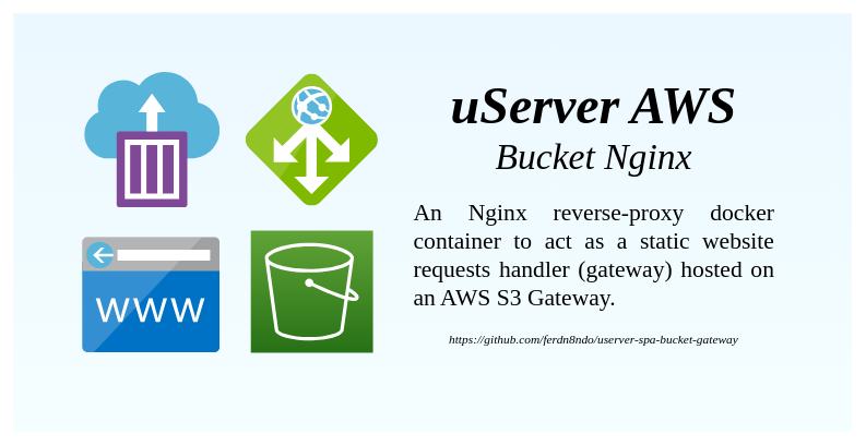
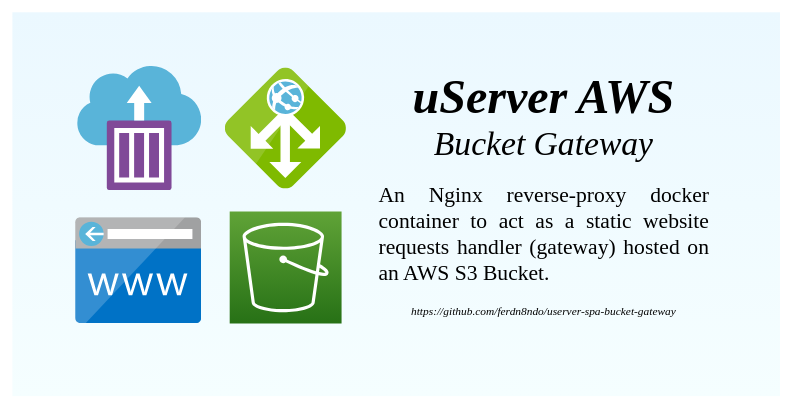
- <mxCell id="10" value="Bucket Nginx" style="text;html=1;strokeColor=none;fillColor=none;align=center;verticalAlign=middle;whiteSpace=wrap;rounded=0;fontFamily=Work Sans;fontSource=https%3A%2F%2Ffonts.googleapis.com%2Fcss%3Ffamily%3DWork%2BSans;fontStyle=2;fontSize=56;" vertex="1" parent="1"><mxGeometry x="671.25" y="200" width="470" height="80" as="geometry" /></mxCell>
+ <mxCell id="10" value="Bucket Gateway" style="text;html=1;strokeColor=none;fillColor=none;align=center;verticalAlign=middle;whiteSpace=wrap;rounded=0;fontFamily=Work Sans;fontSource=https%3A%2F%2Ffonts.googleapis.com%2Fcss%3Ffamily%3DWork%2BSans;fontStyle=2;fontSize=56;" vertex="1" parent="1"><mxGeometry x="671.25" y="200" width="470" height="80" as="geometry" /></mxCell>
- <mxCell id="11" value="&lt;div style=&quot;text-align: justify;&quot;&gt;&lt;span style=&quot;background-color: initial;&quot;&gt;An Nginx reverse-proxy docker container to act as a static website requests handler (gateway) hosted on an AWS S3 Gateway.&lt;/span&gt;&lt;/div&gt;" style="text;html=1;strokeColor=none;fillColor=none;align=center;verticalAlign=middle;whiteSpace=wrap;rounded=0;fontFamily=Work Sans;fontSource=https%3A%2F%2Ffonts.googleapis.com%2Fcss%3Ffamily%3DWork%2BSans;fontStyle=0;fontSize=36;" vertex="1" parent="1"><mxGeometry x="630" y="290" width="552.5" height="200" as="geometry" /></mxCell>
+ <mxCell id="11" value="&lt;div style=&quot;text-align: justify;&quot;&gt;&lt;span style=&quot;background-color: initial;&quot;&gt;An Nginx reverse-proxy docker container to act as a static website requests handler (gateway) hosted on an AWS S3 Bucket.&lt;/span&gt;&lt;/div&gt;" style="text;html=1;strokeColor=none;fillColor=none;align=center;verticalAlign=middle;whiteSpace=wrap;rounded=0;fontFamily=Work Sans;fontSource=https%3A%2F%2Ffonts.googleapis.com%2Fcss%3Ffamily%3DWork%2BSans;fontStyle=0;fontSize=36;" vertex="1" parent="1"><mxGeometry x="630" y="290" width="552.5" height="200" as="geometry" /></mxCell>
